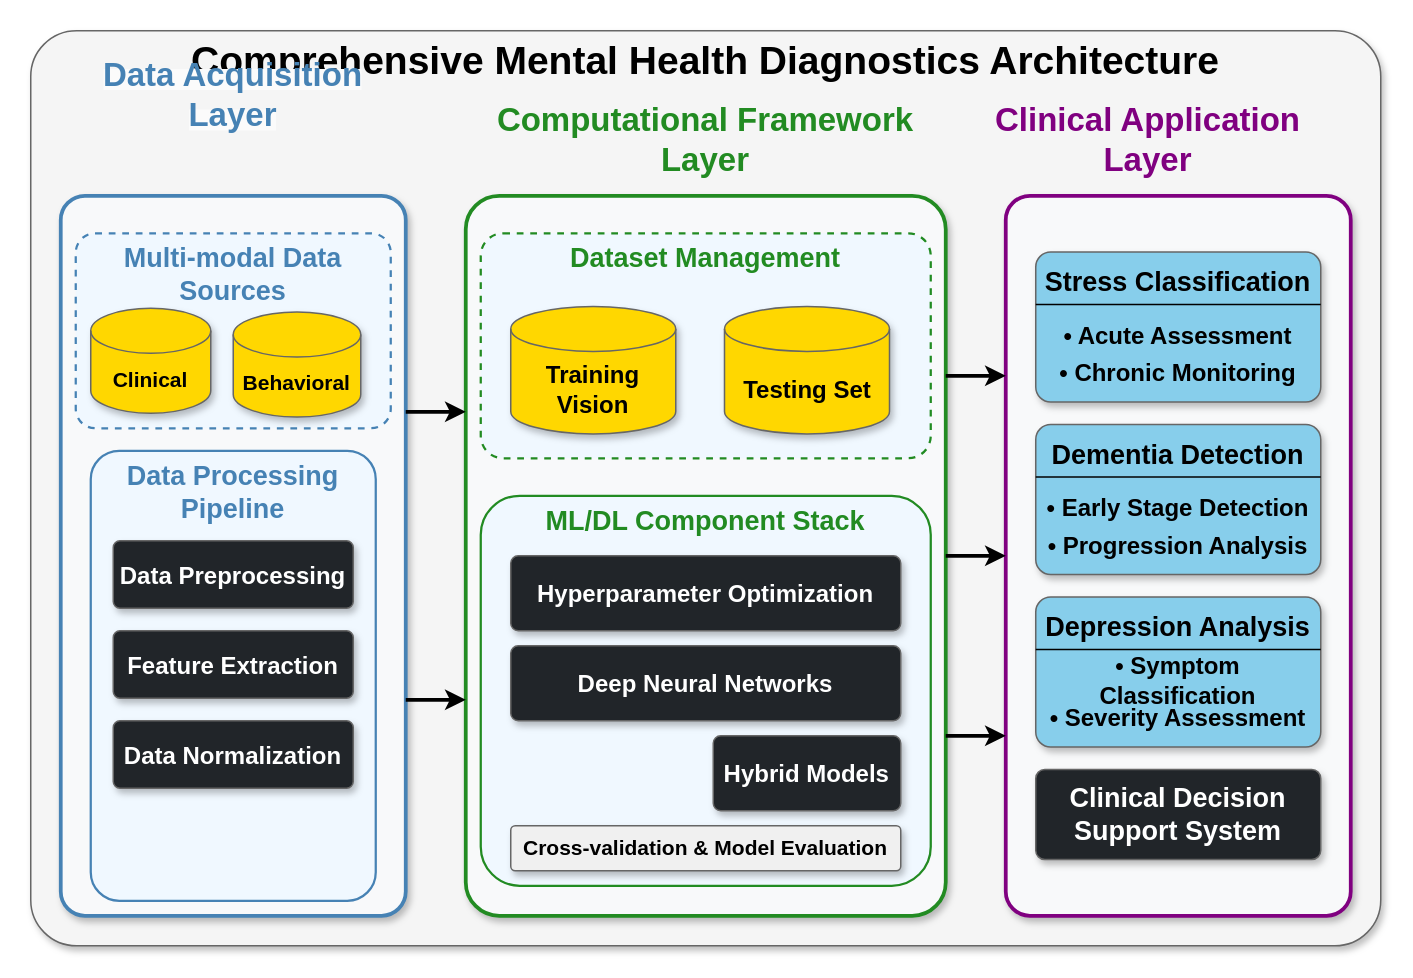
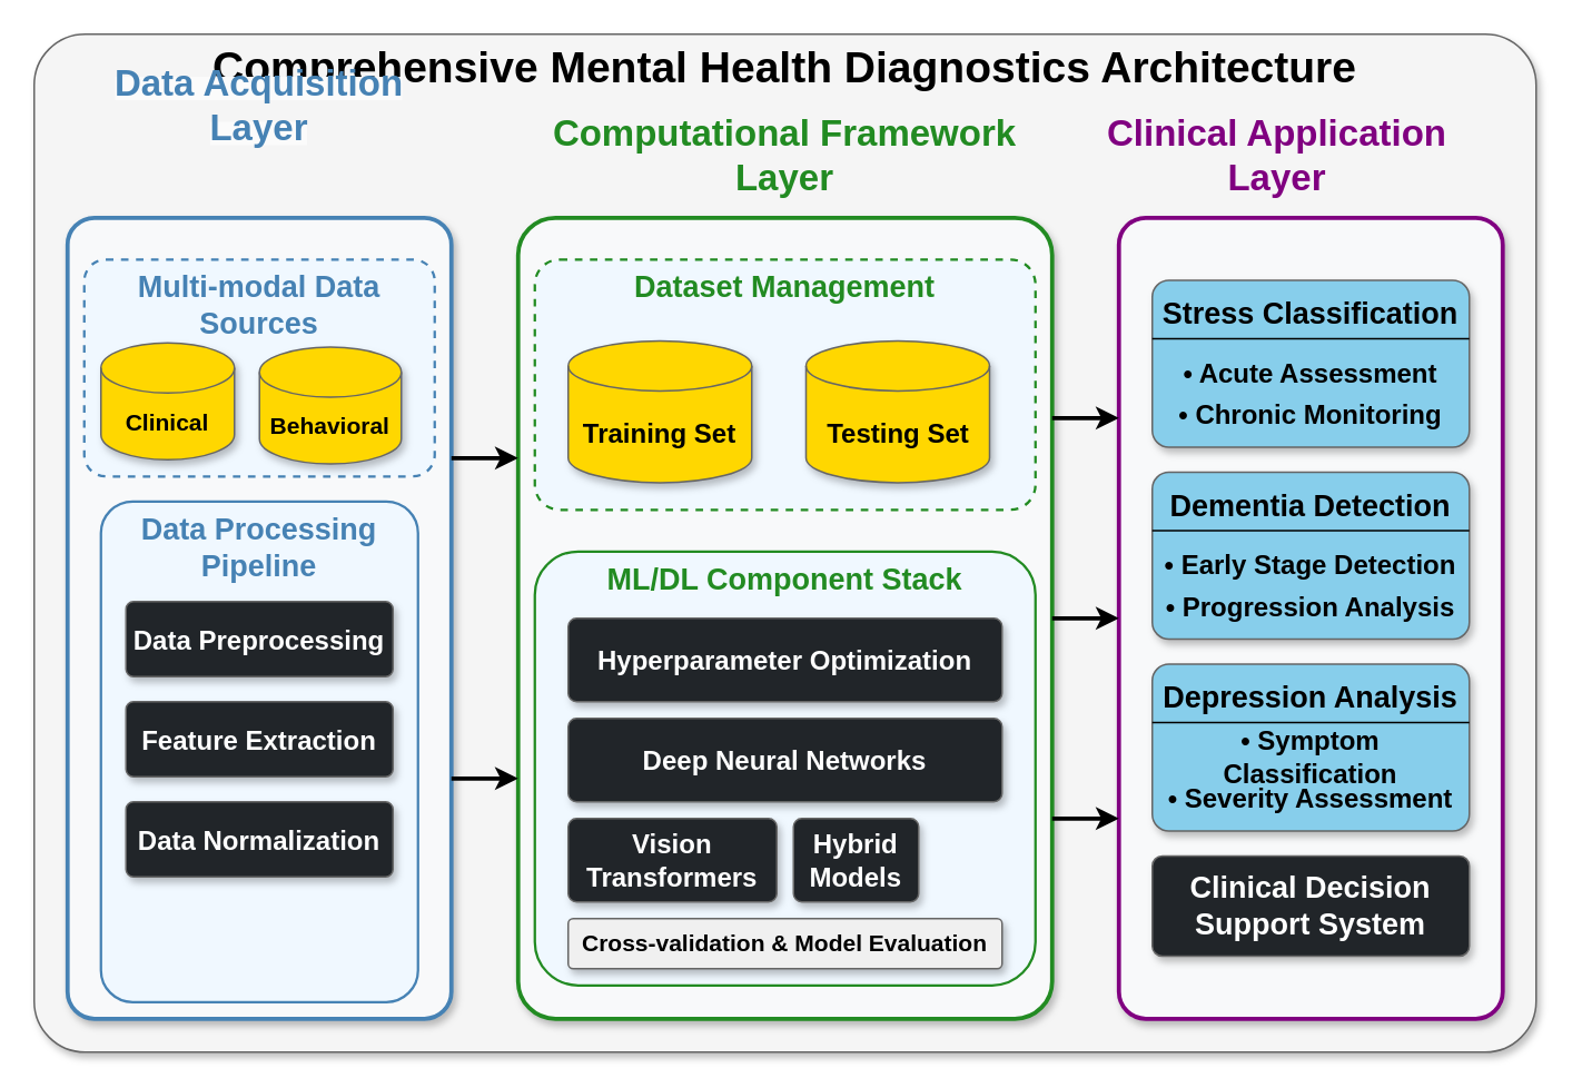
- <mxCell id="13" value="&lt;span&gt;&lt;font style=&quot;font-size: 16px;&quot;&gt;Training Vision&lt;/font&gt;&lt;/span&gt;" style="shape=cylinder3;whiteSpace=wrap;html=1;boundedLbl=1;backgroundOutline=1;size=15;fillColor=#FFD700;strokeColor=#666666;shadow=1;fontStyle=1" parent="1" vertex="1"><mxGeometry x="340" y="203.75" width="110" height="85" as="geometry" /></mxCell>
+ <mxCell id="13" value="&lt;span&gt;&lt;font style=&quot;font-size: 16px;&quot;&gt;Training Set&lt;/font&gt;&lt;/span&gt;" style="shape=cylinder3;whiteSpace=wrap;html=1;boundedLbl=1;backgroundOutline=1;size=15;fillColor=#FFD700;strokeColor=#666666;shadow=1;fontStyle=1" parent="1" vertex="1"><mxGeometry x="340" y="203.75" width="110" height="85" as="geometry" /></mxCell>
+ <mxCell id="18" value="&lt;span&gt;&lt;font color=&quot;white&quot; style=&quot;font-size: 16px;&quot;&gt;Vision Transformers&lt;/font&gt;&lt;/span&gt;" style="rounded=1;whiteSpace=wrap;html=1;arcSize=10;fillColor=#212529;strokeColor=#666666;shadow=1;fontStyle=1" parent="1" vertex="1"><mxGeometry x="340" y="490" width="125" height="50" as="geometry" /></mxCell>
- <mxCell id="19" value="&lt;span&gt;&lt;font color=&quot;white&quot; style=&quot;font-size: 16px;&quot;&gt;Hybrid Models&lt;/font&gt;&lt;/span&gt;" style="rounded=1;whiteSpace=wrap;html=1;arcSize=10;fillColor=#212529;strokeColor=#666666;shadow=1;fontStyle=1" parent="1" vertex="1"><mxGeometry x="475" y="490" width="125" height="50" as="geometry" /></mxCell>
+ <mxCell id="19" value="&lt;span&gt;&lt;font color=&quot;white&quot; style=&quot;font-size: 16px;&quot;&gt;Hybrid Models&lt;/font&gt;&lt;/span&gt;" style="rounded=1;whiteSpace=wrap;html=1;arcSize=10;fillColor=#212529;strokeColor=#666666;shadow=1;fontStyle=1" parent="1" vertex="1"><mxGeometry x="475" y="490" width="75" height="50" as="geometry" /></mxCell>
